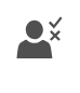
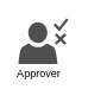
+ <mxCell id="4" value="Approver" style="text;html=1;strokeColor=none;fillColor=none;align=center;verticalAlign=middle;whiteSpace=wrap;rounded=0;" vertex="1" parent="2"><mxGeometry x="3" y="51.9" width="40" height="20" as="geometry" /></mxCell>
